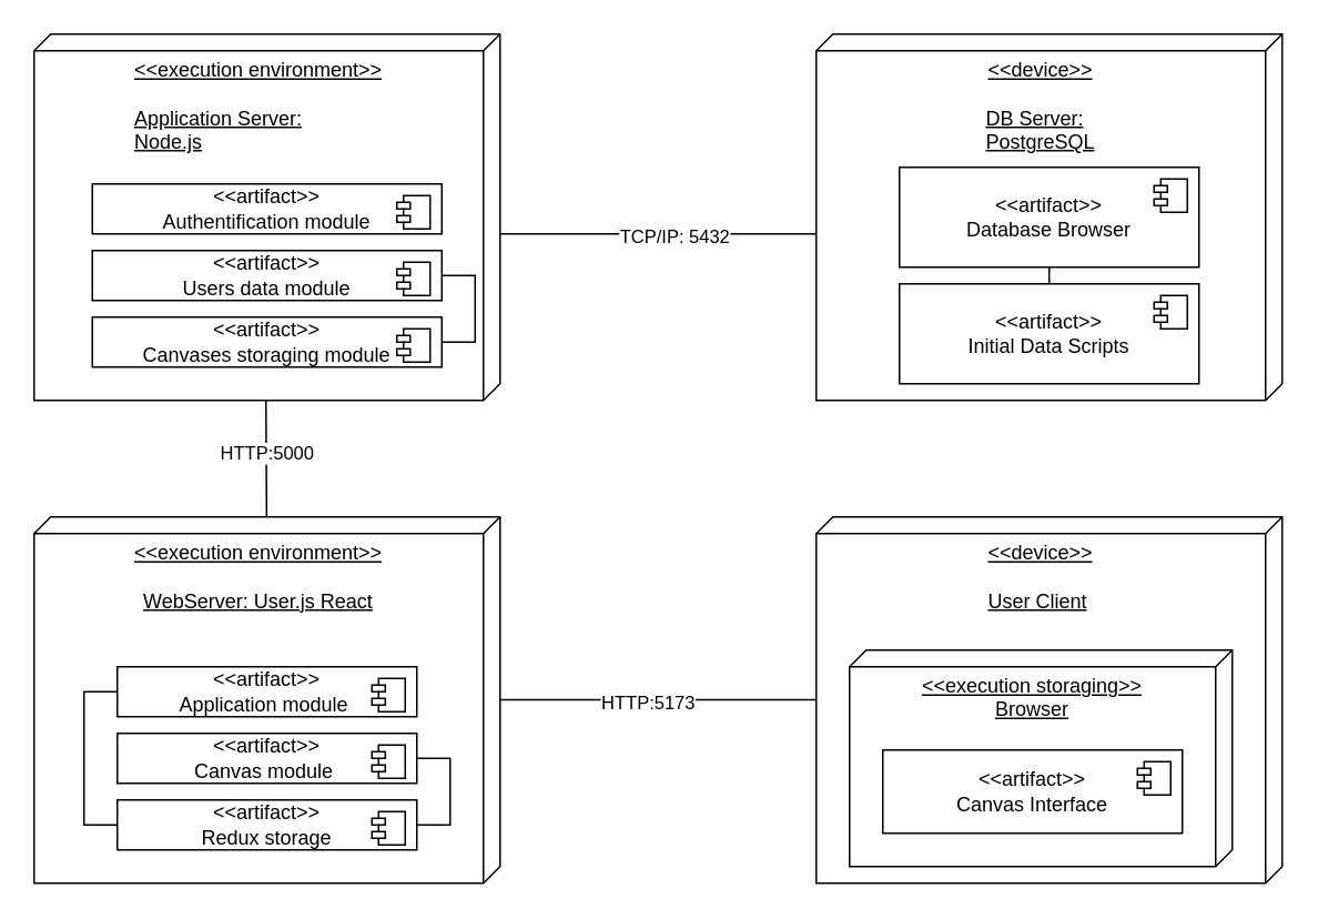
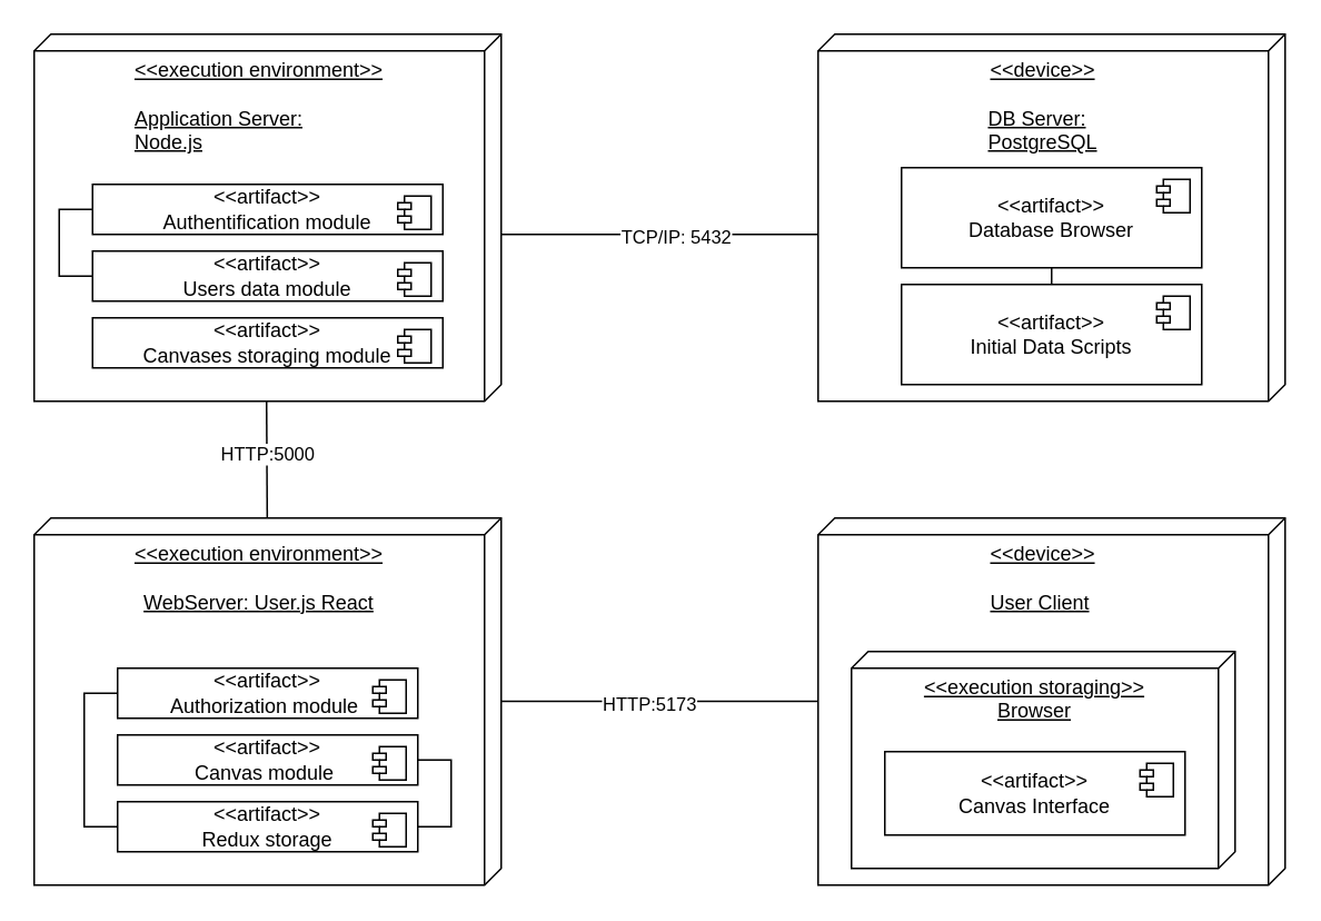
+ <mxCell id="3" style="edgeStyle=orthogonalEdgeStyle;rounded=0;orthogonalLoop=1;jettySize=auto;html=1;exitX=0;exitY=0.5;exitDx=0;exitDy=0;entryX=0;entryY=0.5;entryDx=0;entryDy=0;endArrow=none;endFill=0;" edge="1" parent="1" source="4" target="25"><mxGeometry relative="1" as="geometry" /></mxCell>
- <mxCell id="27" style="edgeStyle=orthogonalEdgeStyle;rounded=0;orthogonalLoop=1;jettySize=auto;html=1;exitX=1;exitY=0.5;exitDx=0;exitDy=0;entryX=1;entryY=0.5;entryDx=0;entryDy=0;endArrow=none;endFill=0;" edge="1" parent="1" source="28" target="25"><mxGeometry relative="1" as="geometry" /></mxCell>
- <mxCell id="7" value="&amp;lt;&amp;lt;artifact&amp;gt;&amp;gt;&lt;div&gt;Application module&amp;nbsp;&lt;/div&gt;" style="html=1;dropTarget=0;whiteSpace=wrap;" parent="1" vertex="1"><mxGeometry x="70" y="400" width="180" height="30" as="geometry" /></mxCell>
+ <mxCell id="7" value="&amp;lt;&amp;lt;artifact&amp;gt;&amp;gt;&lt;div&gt;Authorization module&amp;nbsp;&lt;/div&gt;" style="html=1;dropTarget=0;whiteSpace=wrap;" parent="1" vertex="1"><mxGeometry x="70" y="400" width="180" height="30" as="geometry" /></mxCell>
